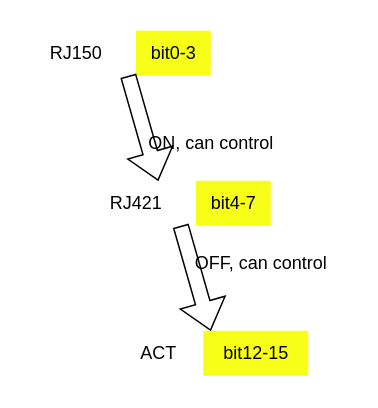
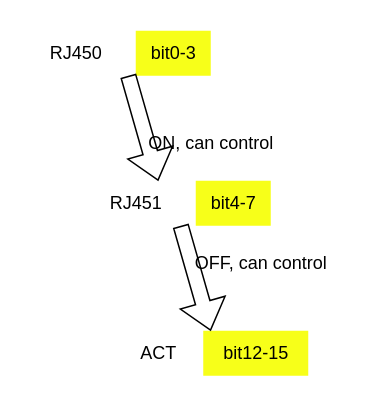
- <mxCell id="3" value="RJ150" style="text;html=1;align=center;verticalAlign=middle;resizable=0;points=[];autosize=1;strokeColor=none;fillColor=none;" vertex="1" parent="1"><mxGeometry x="20" y="20" width="60" height="30" as="geometry" /></mxCell>
+ <mxCell id="3" value="RJ450" style="text;html=1;align=center;verticalAlign=middle;resizable=0;points=[];autosize=1;strokeColor=none;fillColor=none;" vertex="1" parent="1"><mxGeometry x="20" y="20" width="60" height="30" as="geometry" /></mxCell>
- <mxCell id="2" value="RJ421" style="text;html=1;align=center;verticalAlign=middle;resizable=0;points=[];autosize=1;strokeColor=none;fillColor=none;" vertex="1" parent="1"><mxGeometry x="60" y="120" width="60" height="30" as="geometry" /></mxCell>
+ <mxCell id="2" value="RJ451" style="text;html=1;align=center;verticalAlign=middle;resizable=0;points=[];autosize=1;strokeColor=none;fillColor=none;" vertex="1" parent="1"><mxGeometry x="60" y="120" width="60" height="30" as="geometry" /></mxCell>
